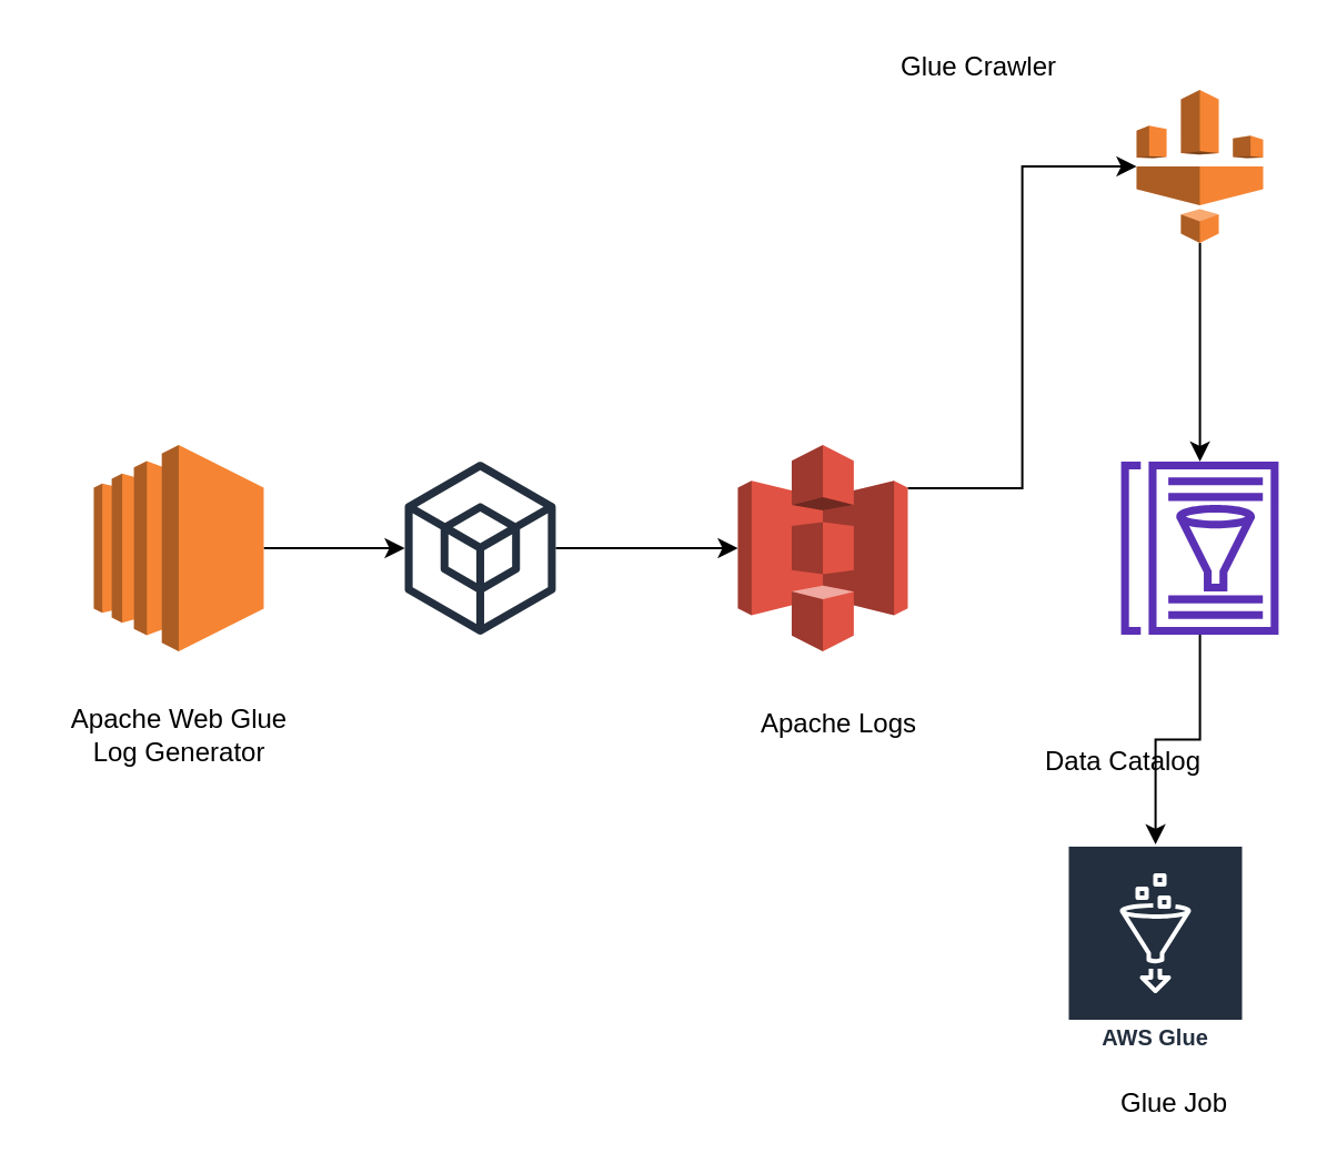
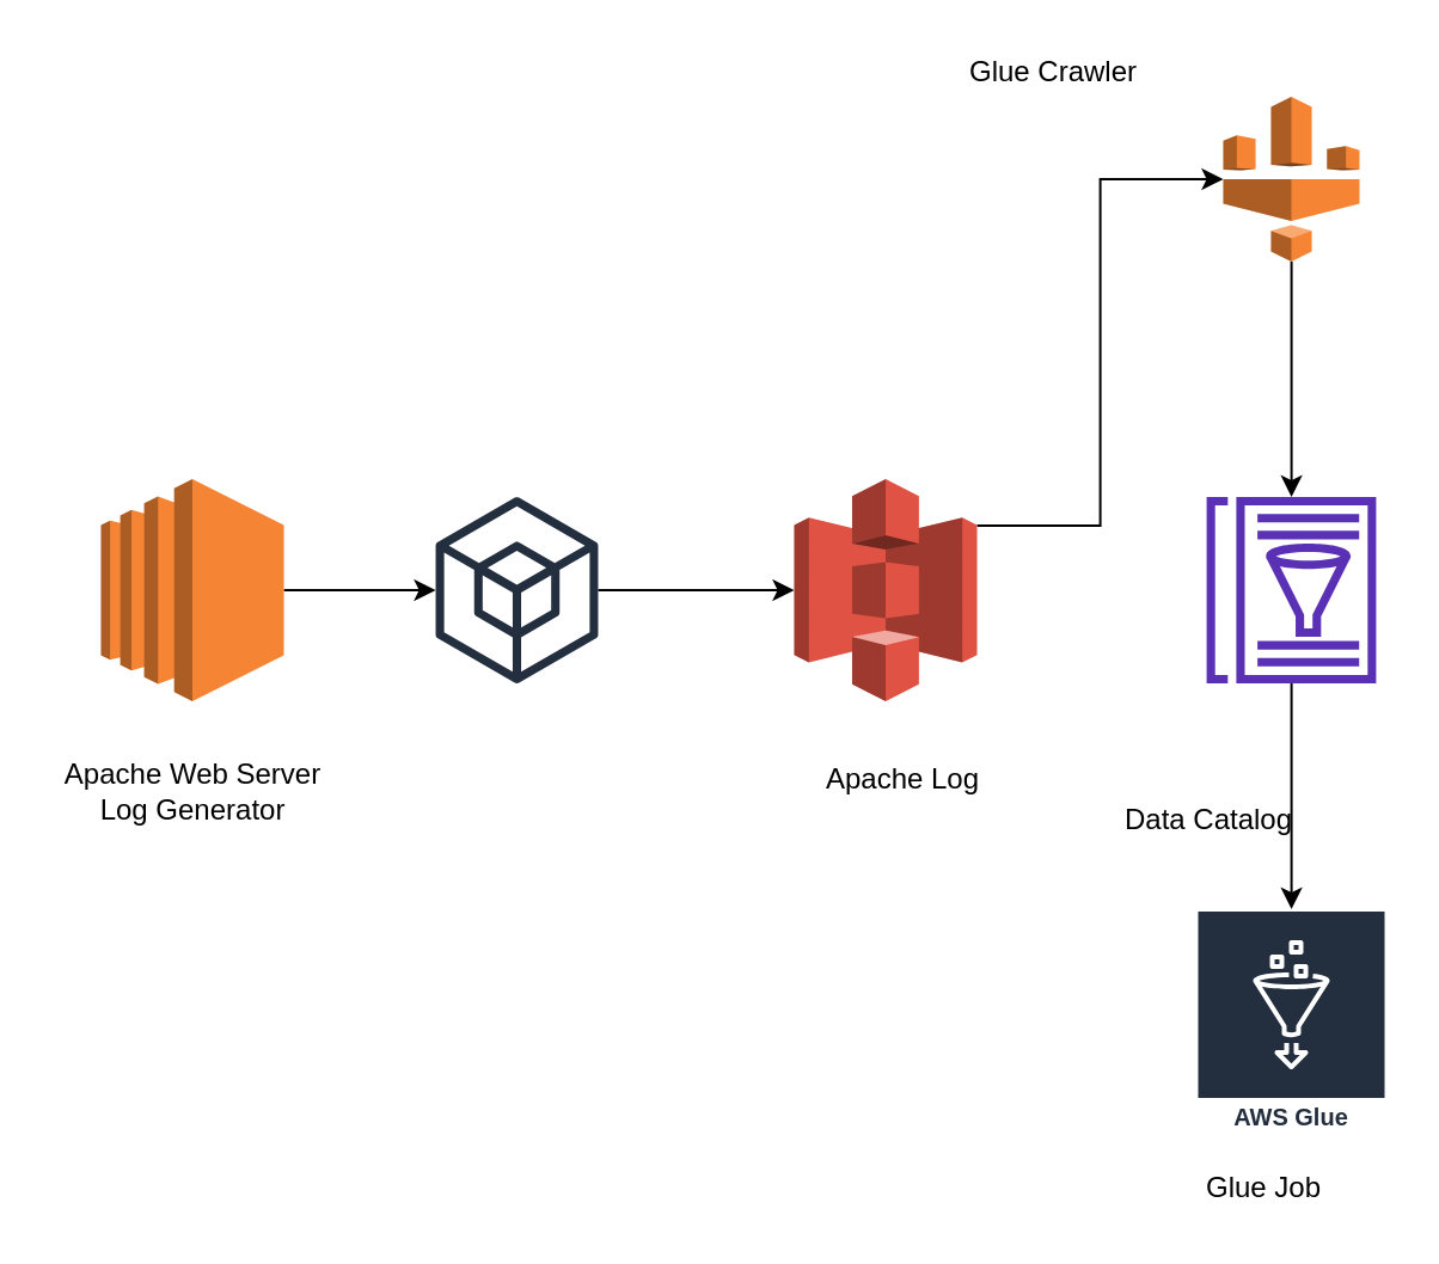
- <mxCell id="9" value="Apache Logs" style="text;html=1;align=center;verticalAlign=middle;resizable=0;points=[];;autosize=1;" vertex="1" parent="1"><mxGeometry x="331.75" y="316" width="90" height="20" as="geometry" /></mxCell>
+ <mxCell id="9" value="Apache Log" style="text;html=1;align=center;verticalAlign=middle;resizable=0;points=[];;autosize=1;" vertex="1" parent="1"><mxGeometry x="331.75" y="316" width="90" height="20" as="geometry" /></mxCell>
- <mxCell id="4" value="Apache Web Glue&lt;br&gt;Log Generator" style="text;html=1;align=center;verticalAlign=middle;resizable=0;points=[];;autosize=1;" parent="1" vertex="1"><mxGeometry x="20" y="316" width="120" height="30" as="geometry" /></mxCell>
+ <mxCell id="4" value="Apache Web Server&lt;br&gt;Log Generator" style="text;html=1;align=center;verticalAlign=middle;resizable=0;points=[];;autosize=1;" parent="1" vertex="1"><mxGeometry x="20" y="316" width="120" height="30" as="geometry" /></mxCell>
- <mxCell id="16" value="AWS Glue" style="outlineConnect=0;fontColor=#232F3E;gradientColor=none;strokeColor=#ffffff;fillColor=#232F3E;dashed=0;verticalLabelPosition=middle;verticalAlign=bottom;align=center;html=1;whiteSpace=wrap;fontSize=10;fontStyle=1;spacing=3;shape=mxgraph.aws4.productIcon;prIcon=mxgraph.aws4.glue;" vertex="1" parent="1"><mxGeometry x="479.75" y="380" width="80" height="97" as="geometry" /></mxCell>
+ <mxCell id="16" value="AWS Glue" style="outlineConnect=0;fontColor=#232F3E;gradientColor=none;strokeColor=#ffffff;fillColor=#232F3E;dashed=0;verticalLabelPosition=middle;verticalAlign=bottom;align=center;html=1;whiteSpace=wrap;fontSize=10;fontStyle=1;spacing=3;shape=mxgraph.aws4.productIcon;prIcon=mxgraph.aws4.glue;" vertex="1" parent="1"><mxGeometry x="499.75" y="380" width="80" height="97" as="geometry" /></mxCell>
